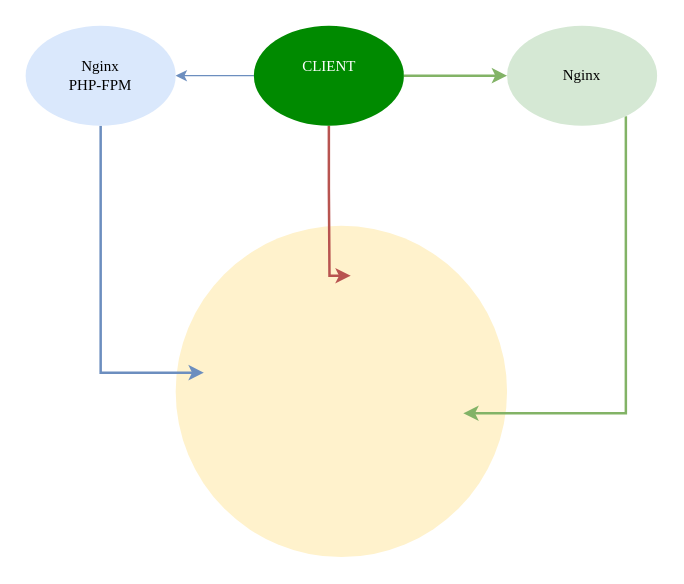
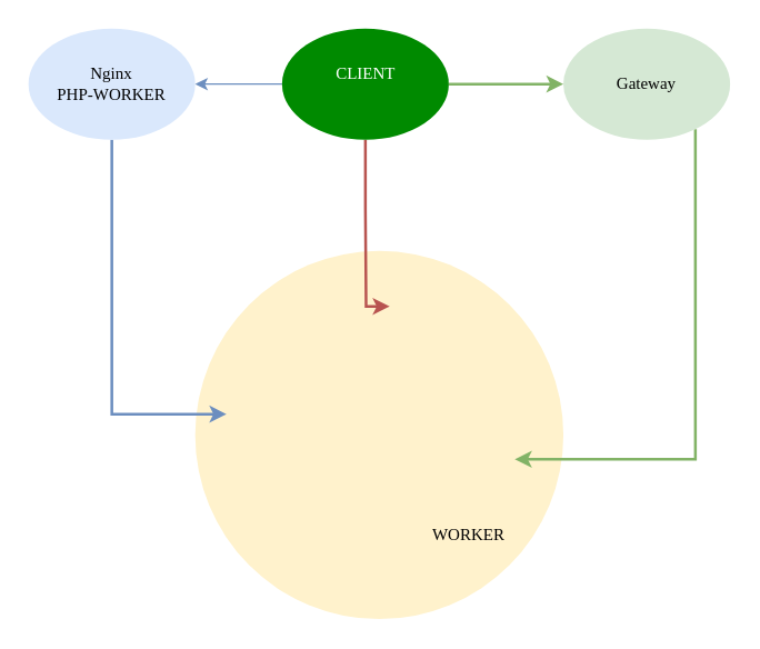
- <mxCell id="15" value="&lt;font face=&quot;Comic Sans MS&quot;&gt;Nginx&lt;br&gt;PHP-FPM&lt;/font&gt;" style="ellipse;whiteSpace=wrap;html=1;fillColor=#dae8fc;strokeColor=none;" vertex="1" parent="1"><mxGeometry x="20" y="20" width="120" height="80" as="geometry" /></mxCell>
+ <mxCell id="15" value="&lt;font face=&quot;Comic Sans MS&quot;&gt;Nginx&lt;br&gt;PHP-WORKER&lt;/font&gt;" style="ellipse;whiteSpace=wrap;html=1;fillColor=#dae8fc;strokeColor=none;" vertex="1" parent="1"><mxGeometry x="20" y="20" width="120" height="80" as="geometry" /></mxCell>
- <mxCell id="21" value="&lt;font face=&quot;Comic Sans MS&quot;&gt;Nginx&lt;/font&gt;" style="ellipse;whiteSpace=wrap;html=1;fillColor=#d5e8d4;strokeColor=none;" vertex="1" parent="1"><mxGeometry x="405" y="20" width="120" height="80" as="geometry" /></mxCell>
+ <mxCell id="21" value="&lt;font face=&quot;Comic Sans MS&quot;&gt;Gateway&lt;/font&gt;" style="ellipse;whiteSpace=wrap;html=1;fillColor=#d5e8d4;strokeColor=none;" vertex="1" parent="1"><mxGeometry x="405" y="20" width="120" height="80" as="geometry" /></mxCell>
+ <mxCell id="23" value="&lt;font face=&quot;Comic Sans MS&quot;&gt;WORKER&lt;/font&gt;" style="text;html=1;strokeColor=none;fillColor=none;align=center;verticalAlign=middle;whiteSpace=wrap;rounded=0;" vertex="1" parent="1"><mxGeometry x="309.75" y="375" width="53.5" height="20" as="geometry" /></mxCell>
